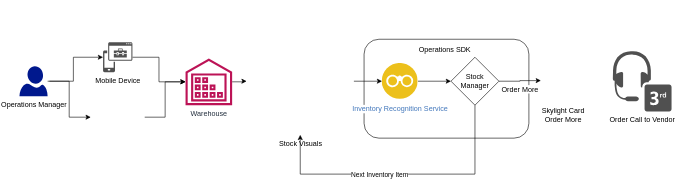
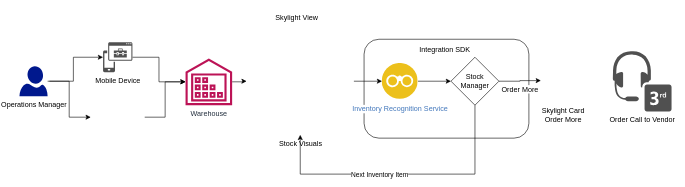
+ <mxCell id="24" value="Skylight View" style="text;html=1;strokeColor=none;fillColor=none;align=center;verticalAlign=middle;whiteSpace=wrap;rounded=0;" vertex="1" parent="1"><mxGeometry x="432.5" y="20" width="100" height="20" as="geometry" /></mxCell>
- <mxCell id="25" value="Operations SDK" style="text;html=1;strokeColor=none;fillColor=none;align=center;verticalAlign=middle;whiteSpace=wrap;rounded=0;" vertex="1" parent="1"><mxGeometry x="650" y="72" width="160" height="20" as="geometry" /></mxCell>
+ <mxCell id="25" value="Integration SDK" style="text;html=1;strokeColor=none;fillColor=none;align=center;verticalAlign=middle;whiteSpace=wrap;rounded=0;" vertex="1" parent="1"><mxGeometry x="650" y="72" width="160" height="20" as="geometry" /></mxCell>
